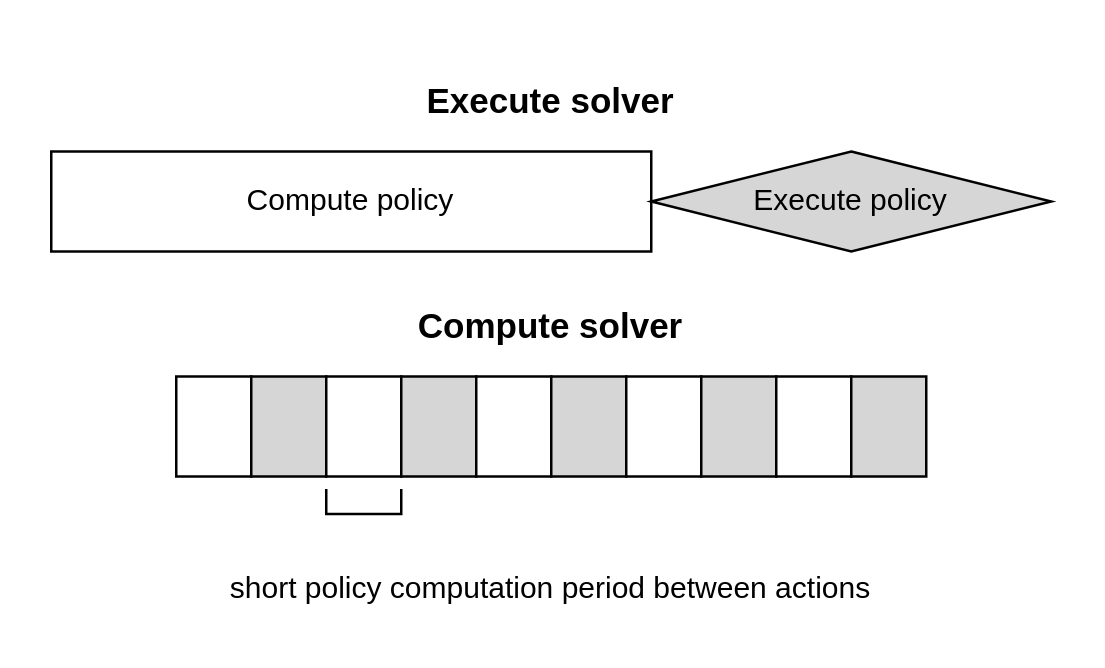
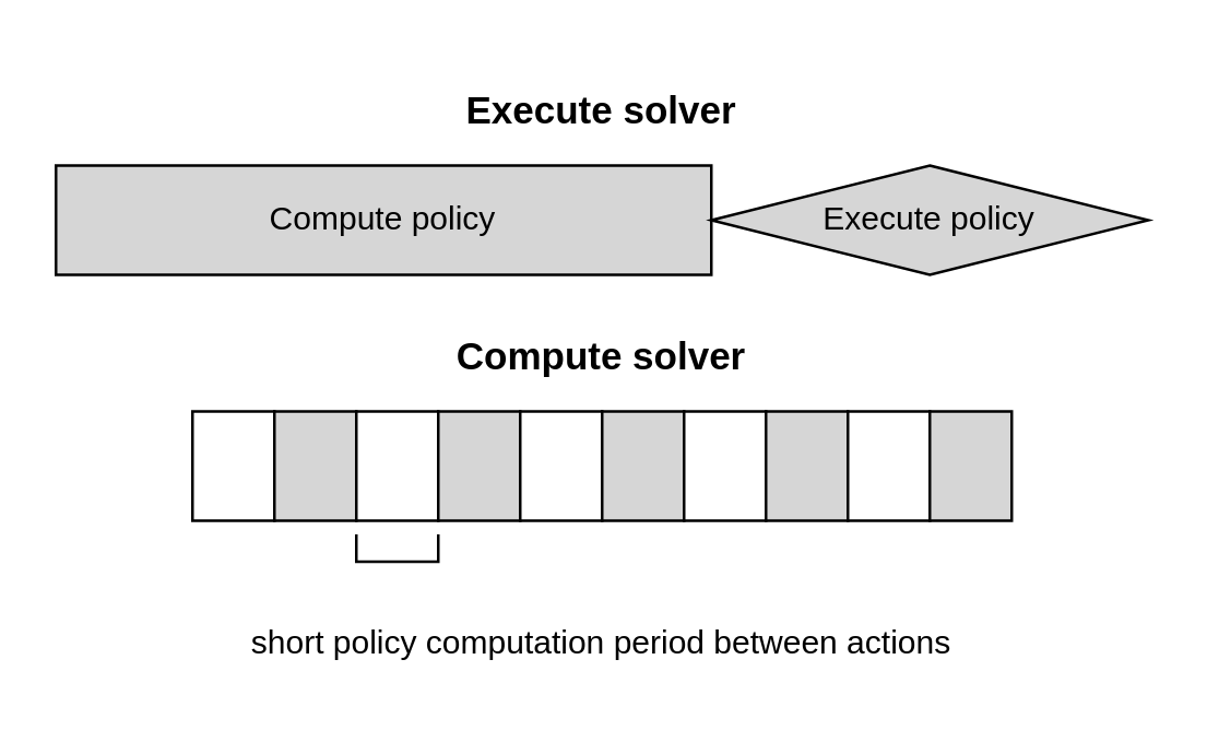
- <mxCell id="2" value="Compute policy" style="rounded=0;whiteSpace=wrap;html=1;" parent="1" vertex="1"><mxGeometry x="20" y="60" width="240" height="40" as="geometry" /></mxCell>
+ <mxCell id="2" value="Compute policy" style="rounded=0;whiteSpace=wrap;html=1;fillColor=#d6d6d6;" parent="1" vertex="1"><mxGeometry x="20" y="60" width="240" height="40" as="geometry" /></mxCell>
